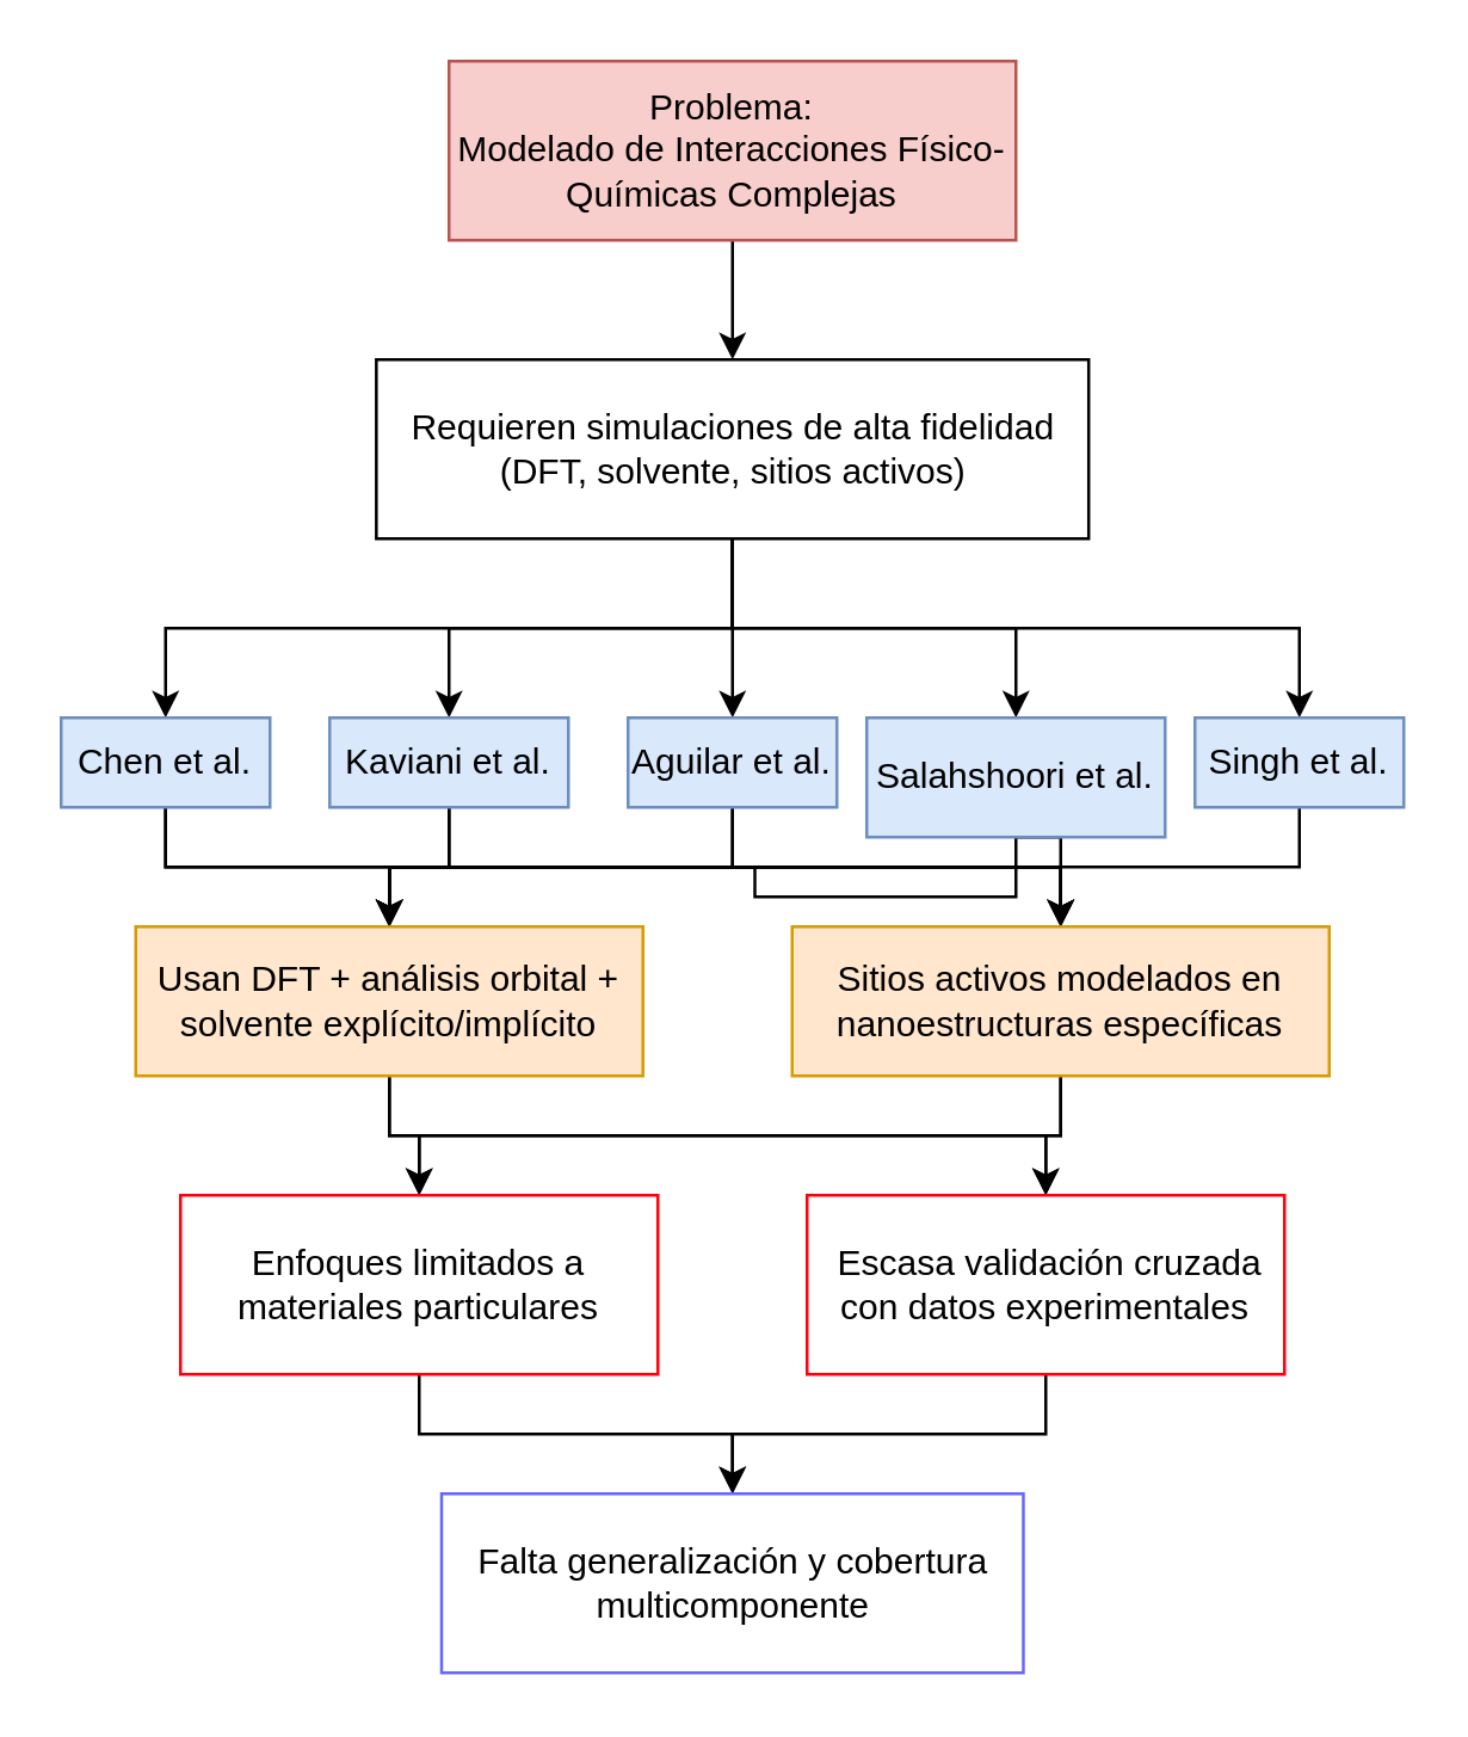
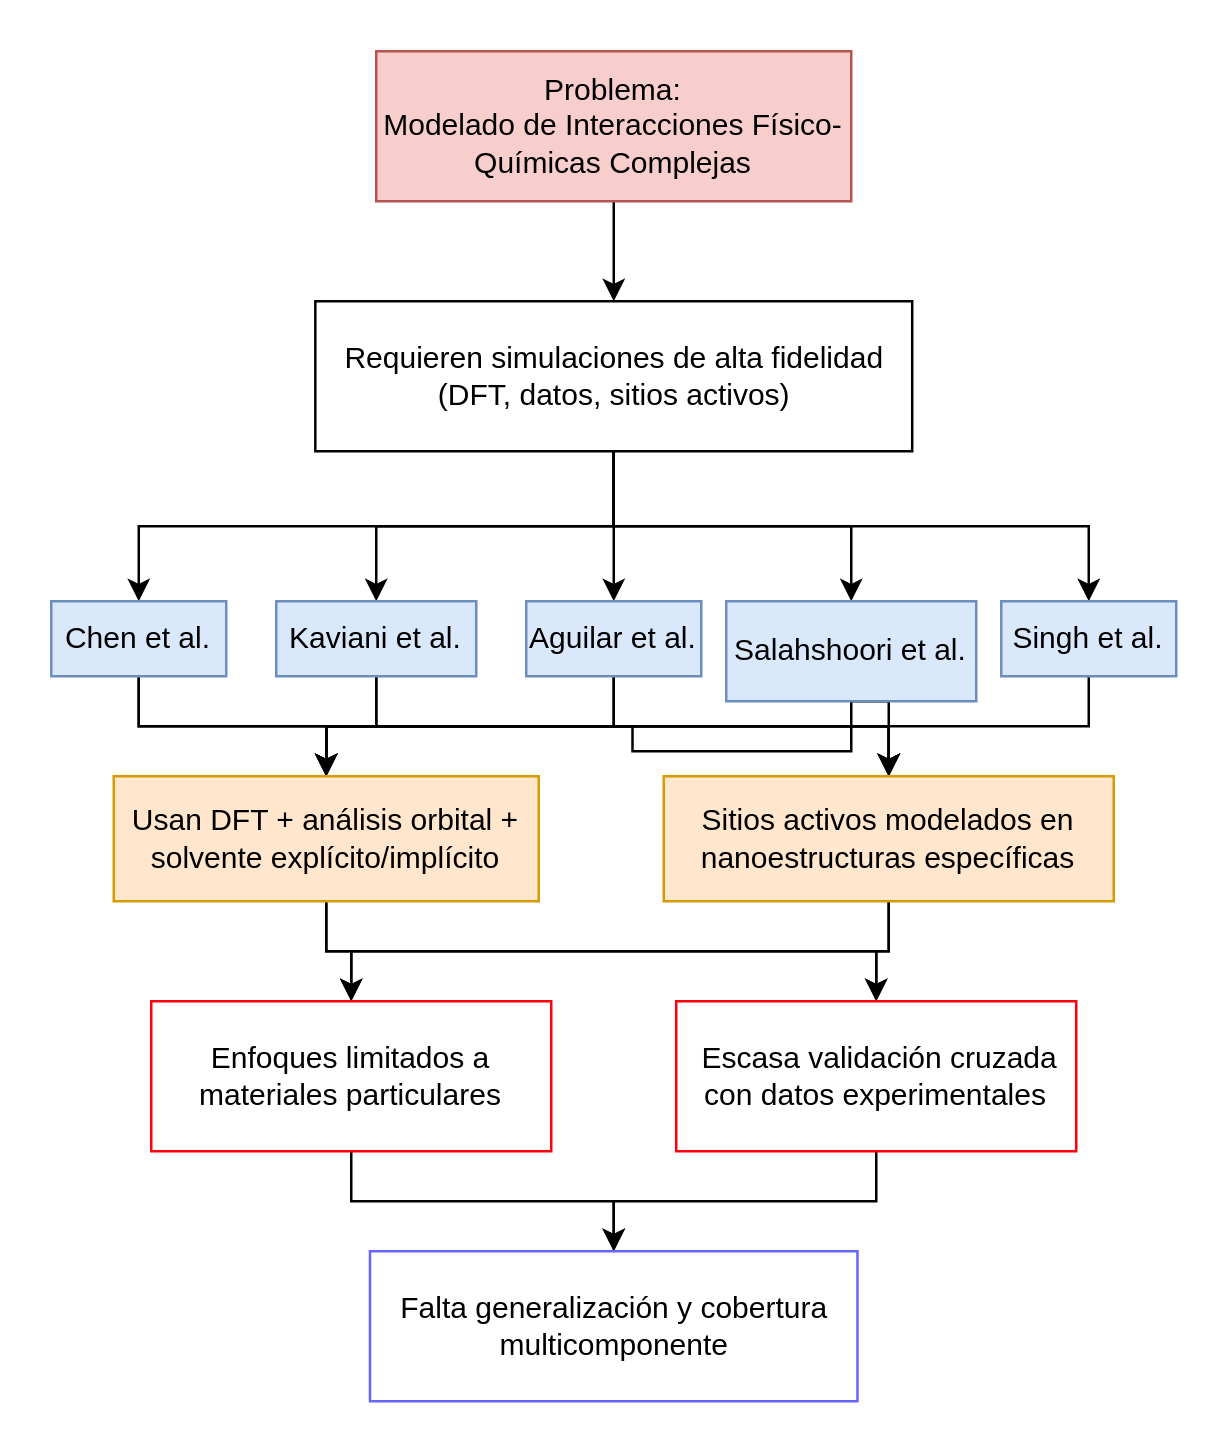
- <mxCell id="9" value="Requieren simulaciones de alta fidelidad (DFT, solvente, sitios activos)" style="rounded=0;whiteSpace=wrap;html=1;fontSize=12;" vertex="1" parent="1"><mxGeometry x="125.63" y="120" width="238.75" height="60" as="geometry" /></mxCell>
+ <mxCell id="9" value="Requieren simulaciones de alta fidelidad (DFT, datos, sitios activos)" style="rounded=0;whiteSpace=wrap;html=1;fontSize=12;" vertex="1" parent="1"><mxGeometry x="125.63" y="120" width="238.75" height="60" as="geometry" /></mxCell>
